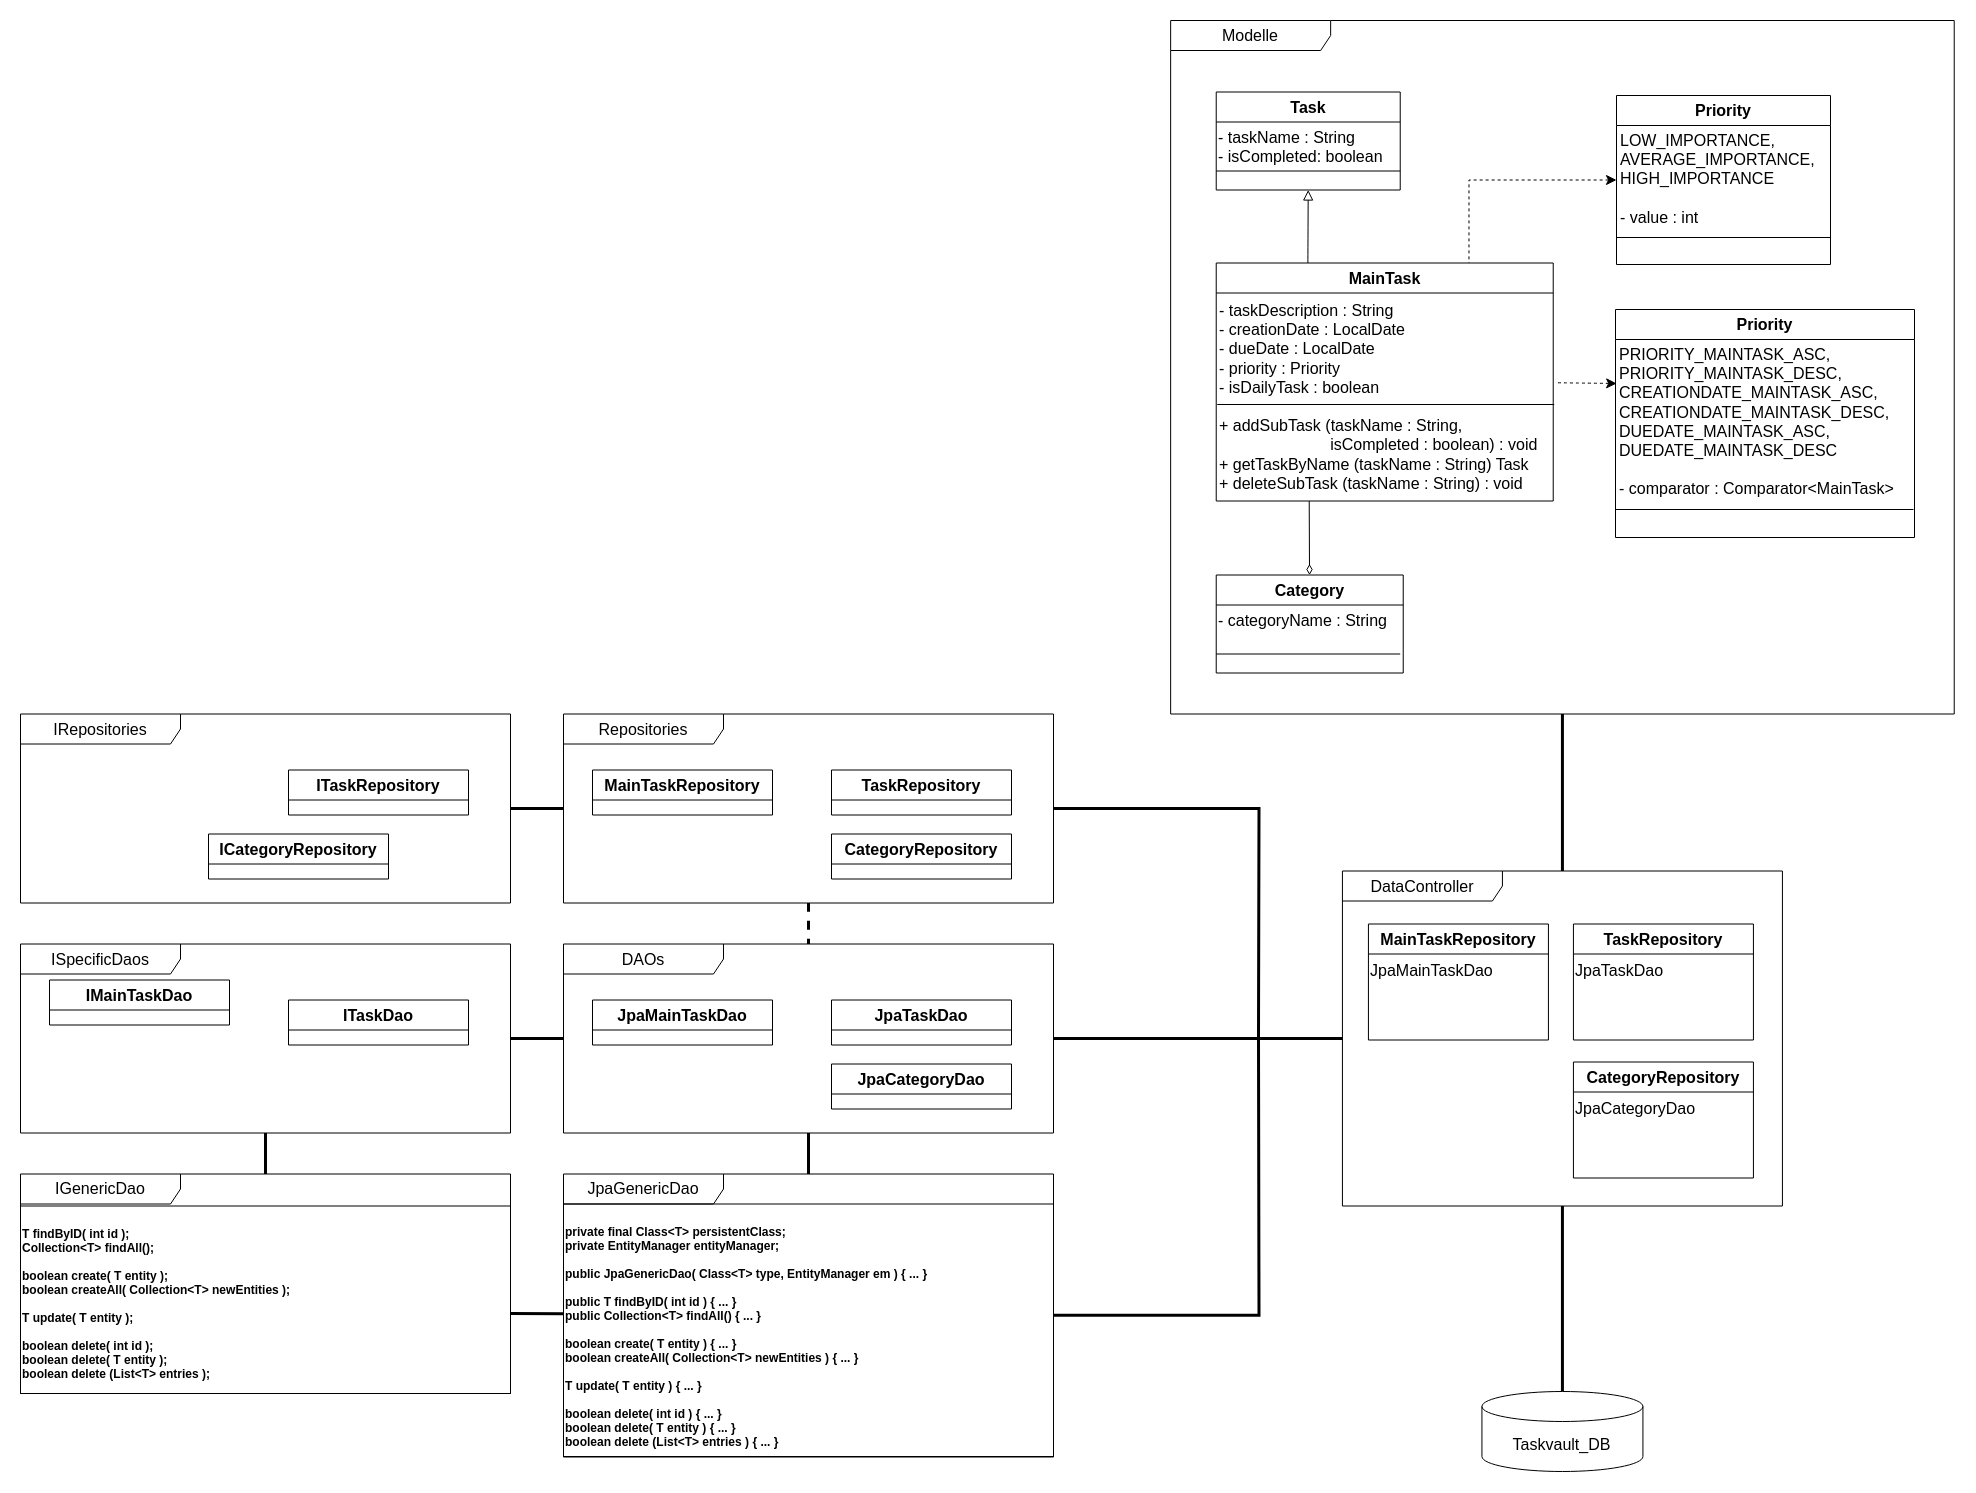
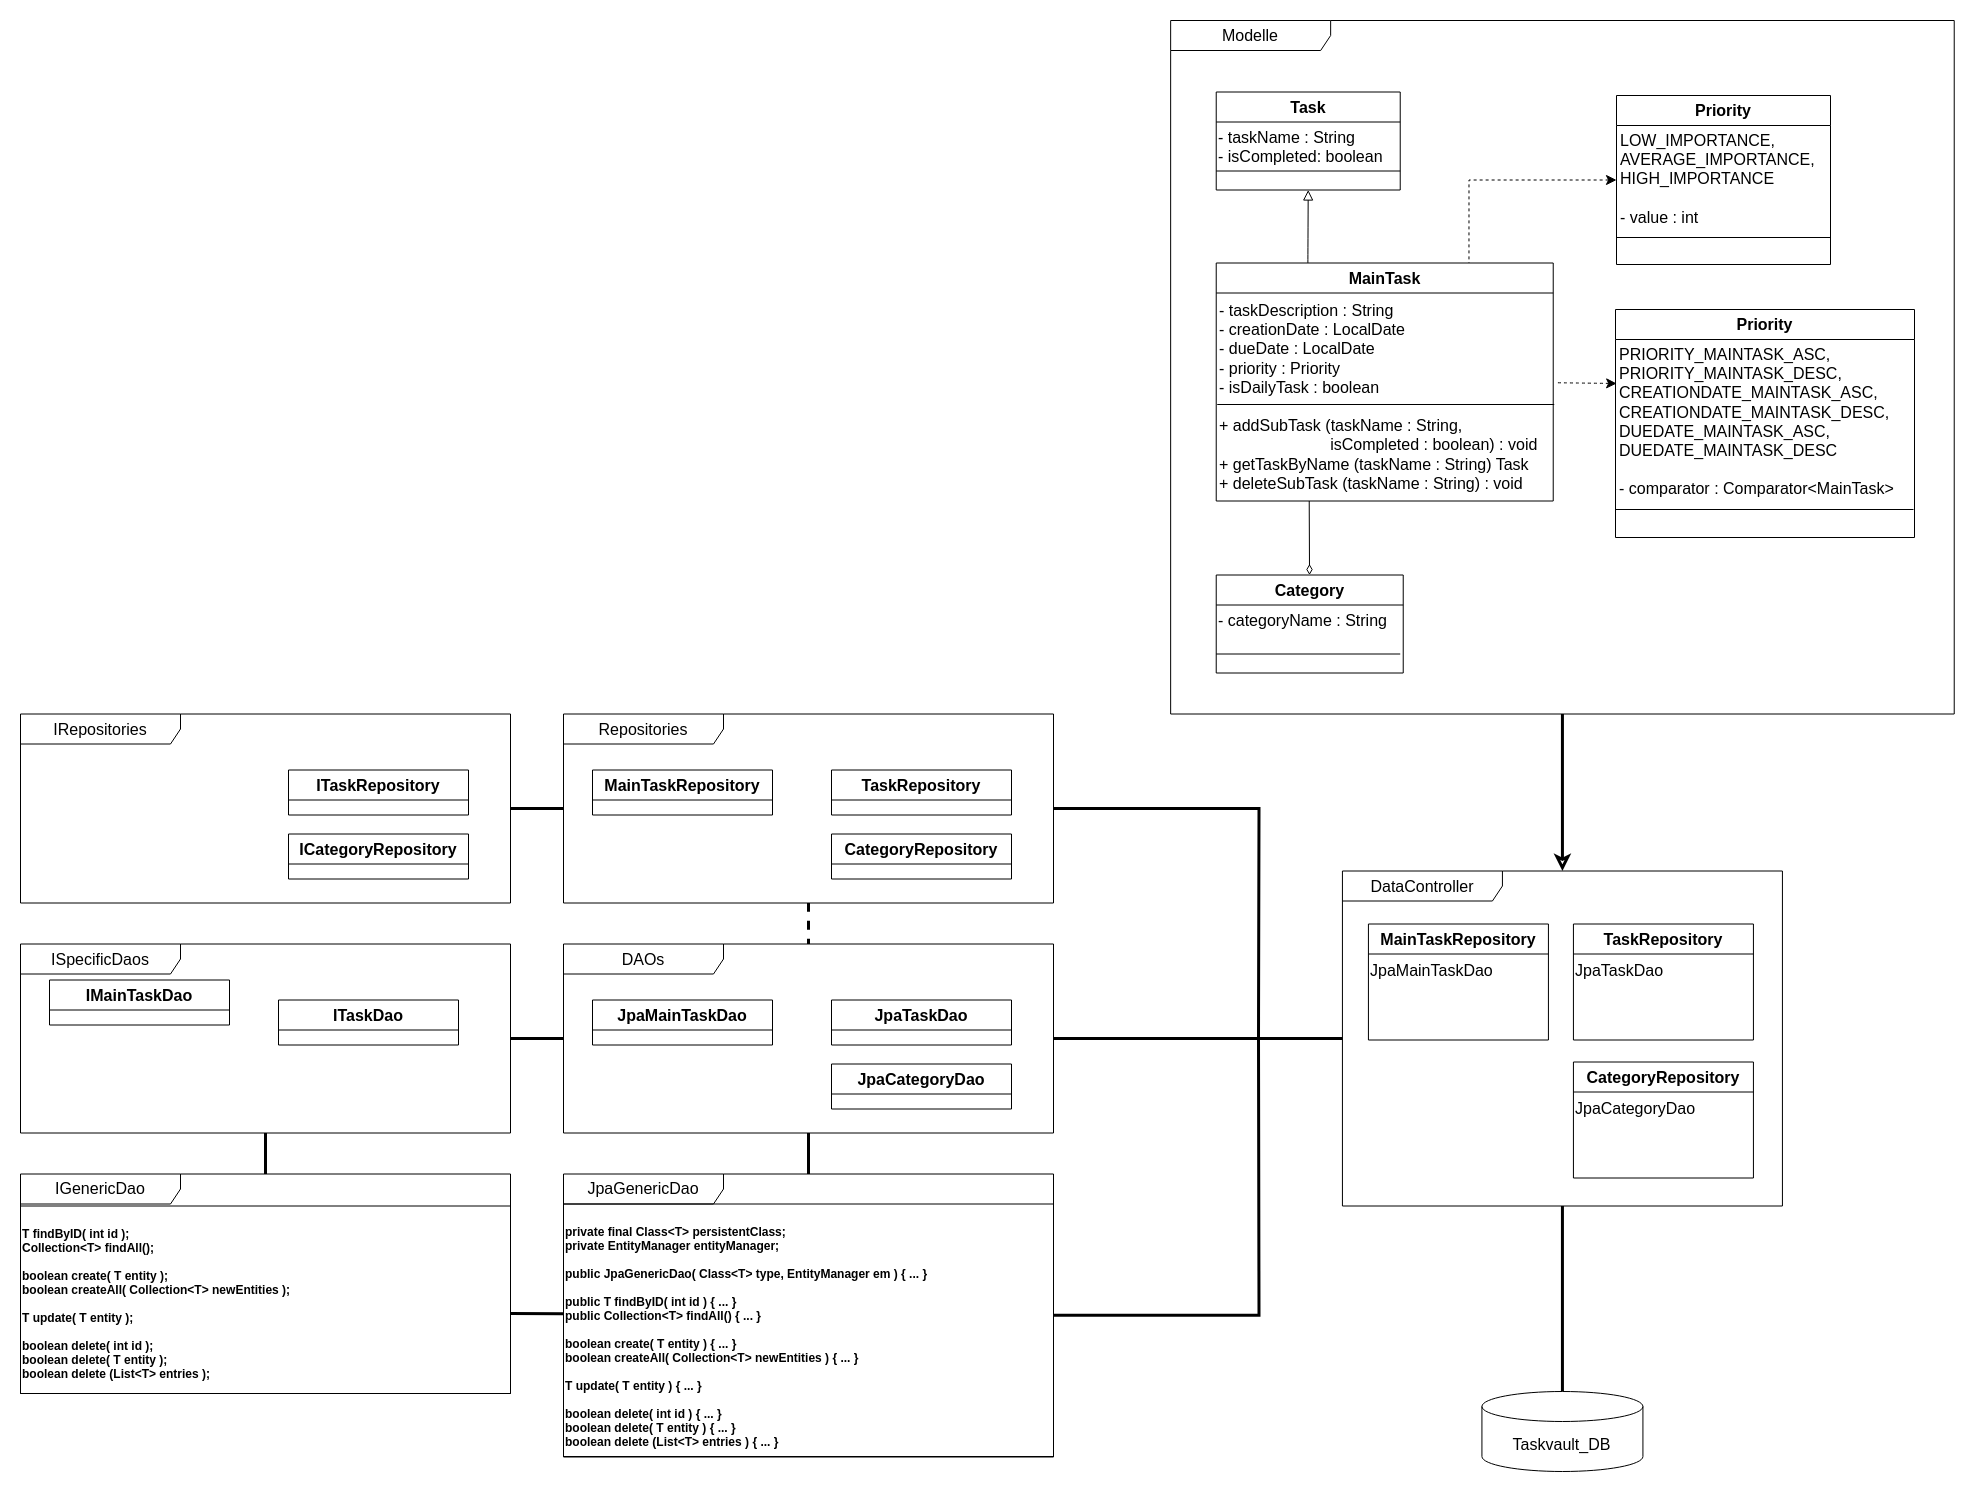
- <mxCell id="39" value="ICategoryRepository" style="swimlane;fontStyle=1;align=center;horizontal=1;startSize=30;collapsible=0;html=1;whiteSpace=wrap;fontSize=16;" parent="37" vertex="1"><mxGeometry x="188" y="120" width="180" height="45" as="geometry" /></mxCell>
+ <mxCell id="39" value="ICategoryRepository" style="swimlane;fontStyle=1;align=center;horizontal=1;startSize=30;collapsible=0;html=1;whiteSpace=wrap;fontSize=16;" parent="37" vertex="1"><mxGeometry x="268" y="120" width="180" height="45" as="geometry" /></mxCell>
- <mxCell id="50" style="edgeStyle=none;curved=1;rounded=0;orthogonalLoop=1;jettySize=auto;html=1;fontSize=12;startSize=8;endSize=8;strokeWidth=3;endArrow=none;endFill=0;" parent="1" source="3" target="52" edge="1"><mxGeometry relative="1" as="geometry"><mxPoint x="1562.511" y="764" as="targetPoint" /></mxGeometry></mxCell>
+ <mxCell id="50" style="edgeStyle=none;curved=1;rounded=0;orthogonalLoop=1;jettySize=auto;html=1;fontSize=12;startSize=8;endSize=8;strokeWidth=3;endArrow=classic;endFill=0;" parent="1" source="3" target="52" edge="1"><mxGeometry relative="1" as="geometry"><mxPoint x="1562.511" y="764" as="targetPoint" /></mxGeometry></mxCell>
- <mxCell id="42" value="ITaskDao" style="swimlane;fontStyle=1;align=center;horizontal=1;startSize=30;collapsible=0;html=1;whiteSpace=wrap;fontSize=16;" parent="40" vertex="1"><mxGeometry x="268" y="56" width="180" height="45" as="geometry" /></mxCell>
+ <mxCell id="42" value="ITaskDao" style="swimlane;fontStyle=1;align=center;horizontal=1;startSize=30;collapsible=0;html=1;whiteSpace=wrap;fontSize=16;" parent="40" vertex="1"><mxGeometry x="258" y="56" width="180" height="45" as="geometry" /></mxCell>
